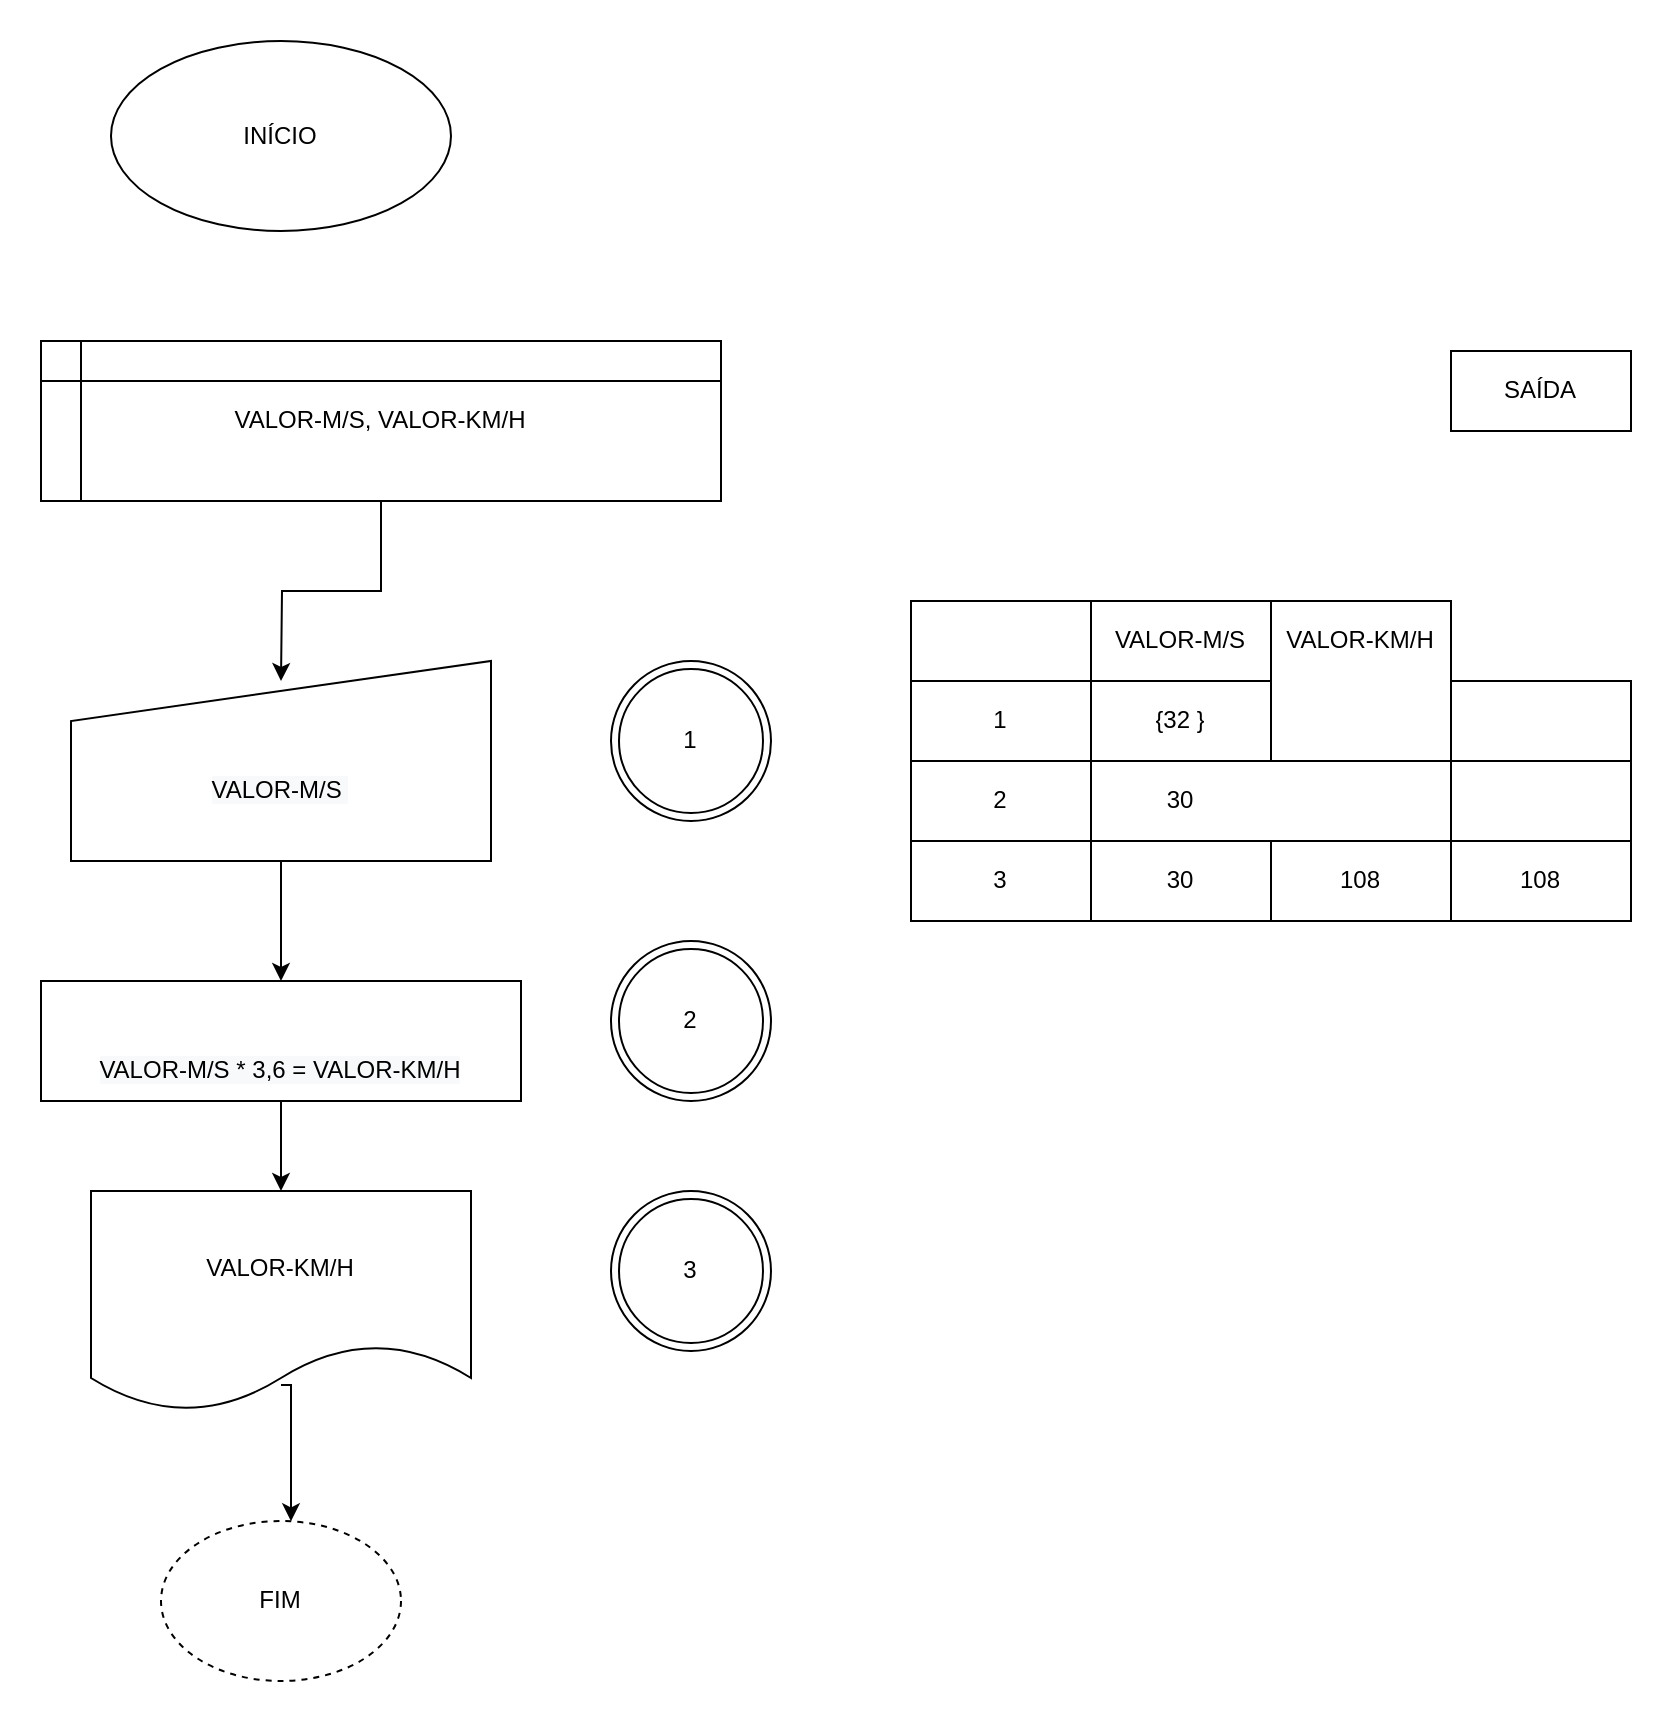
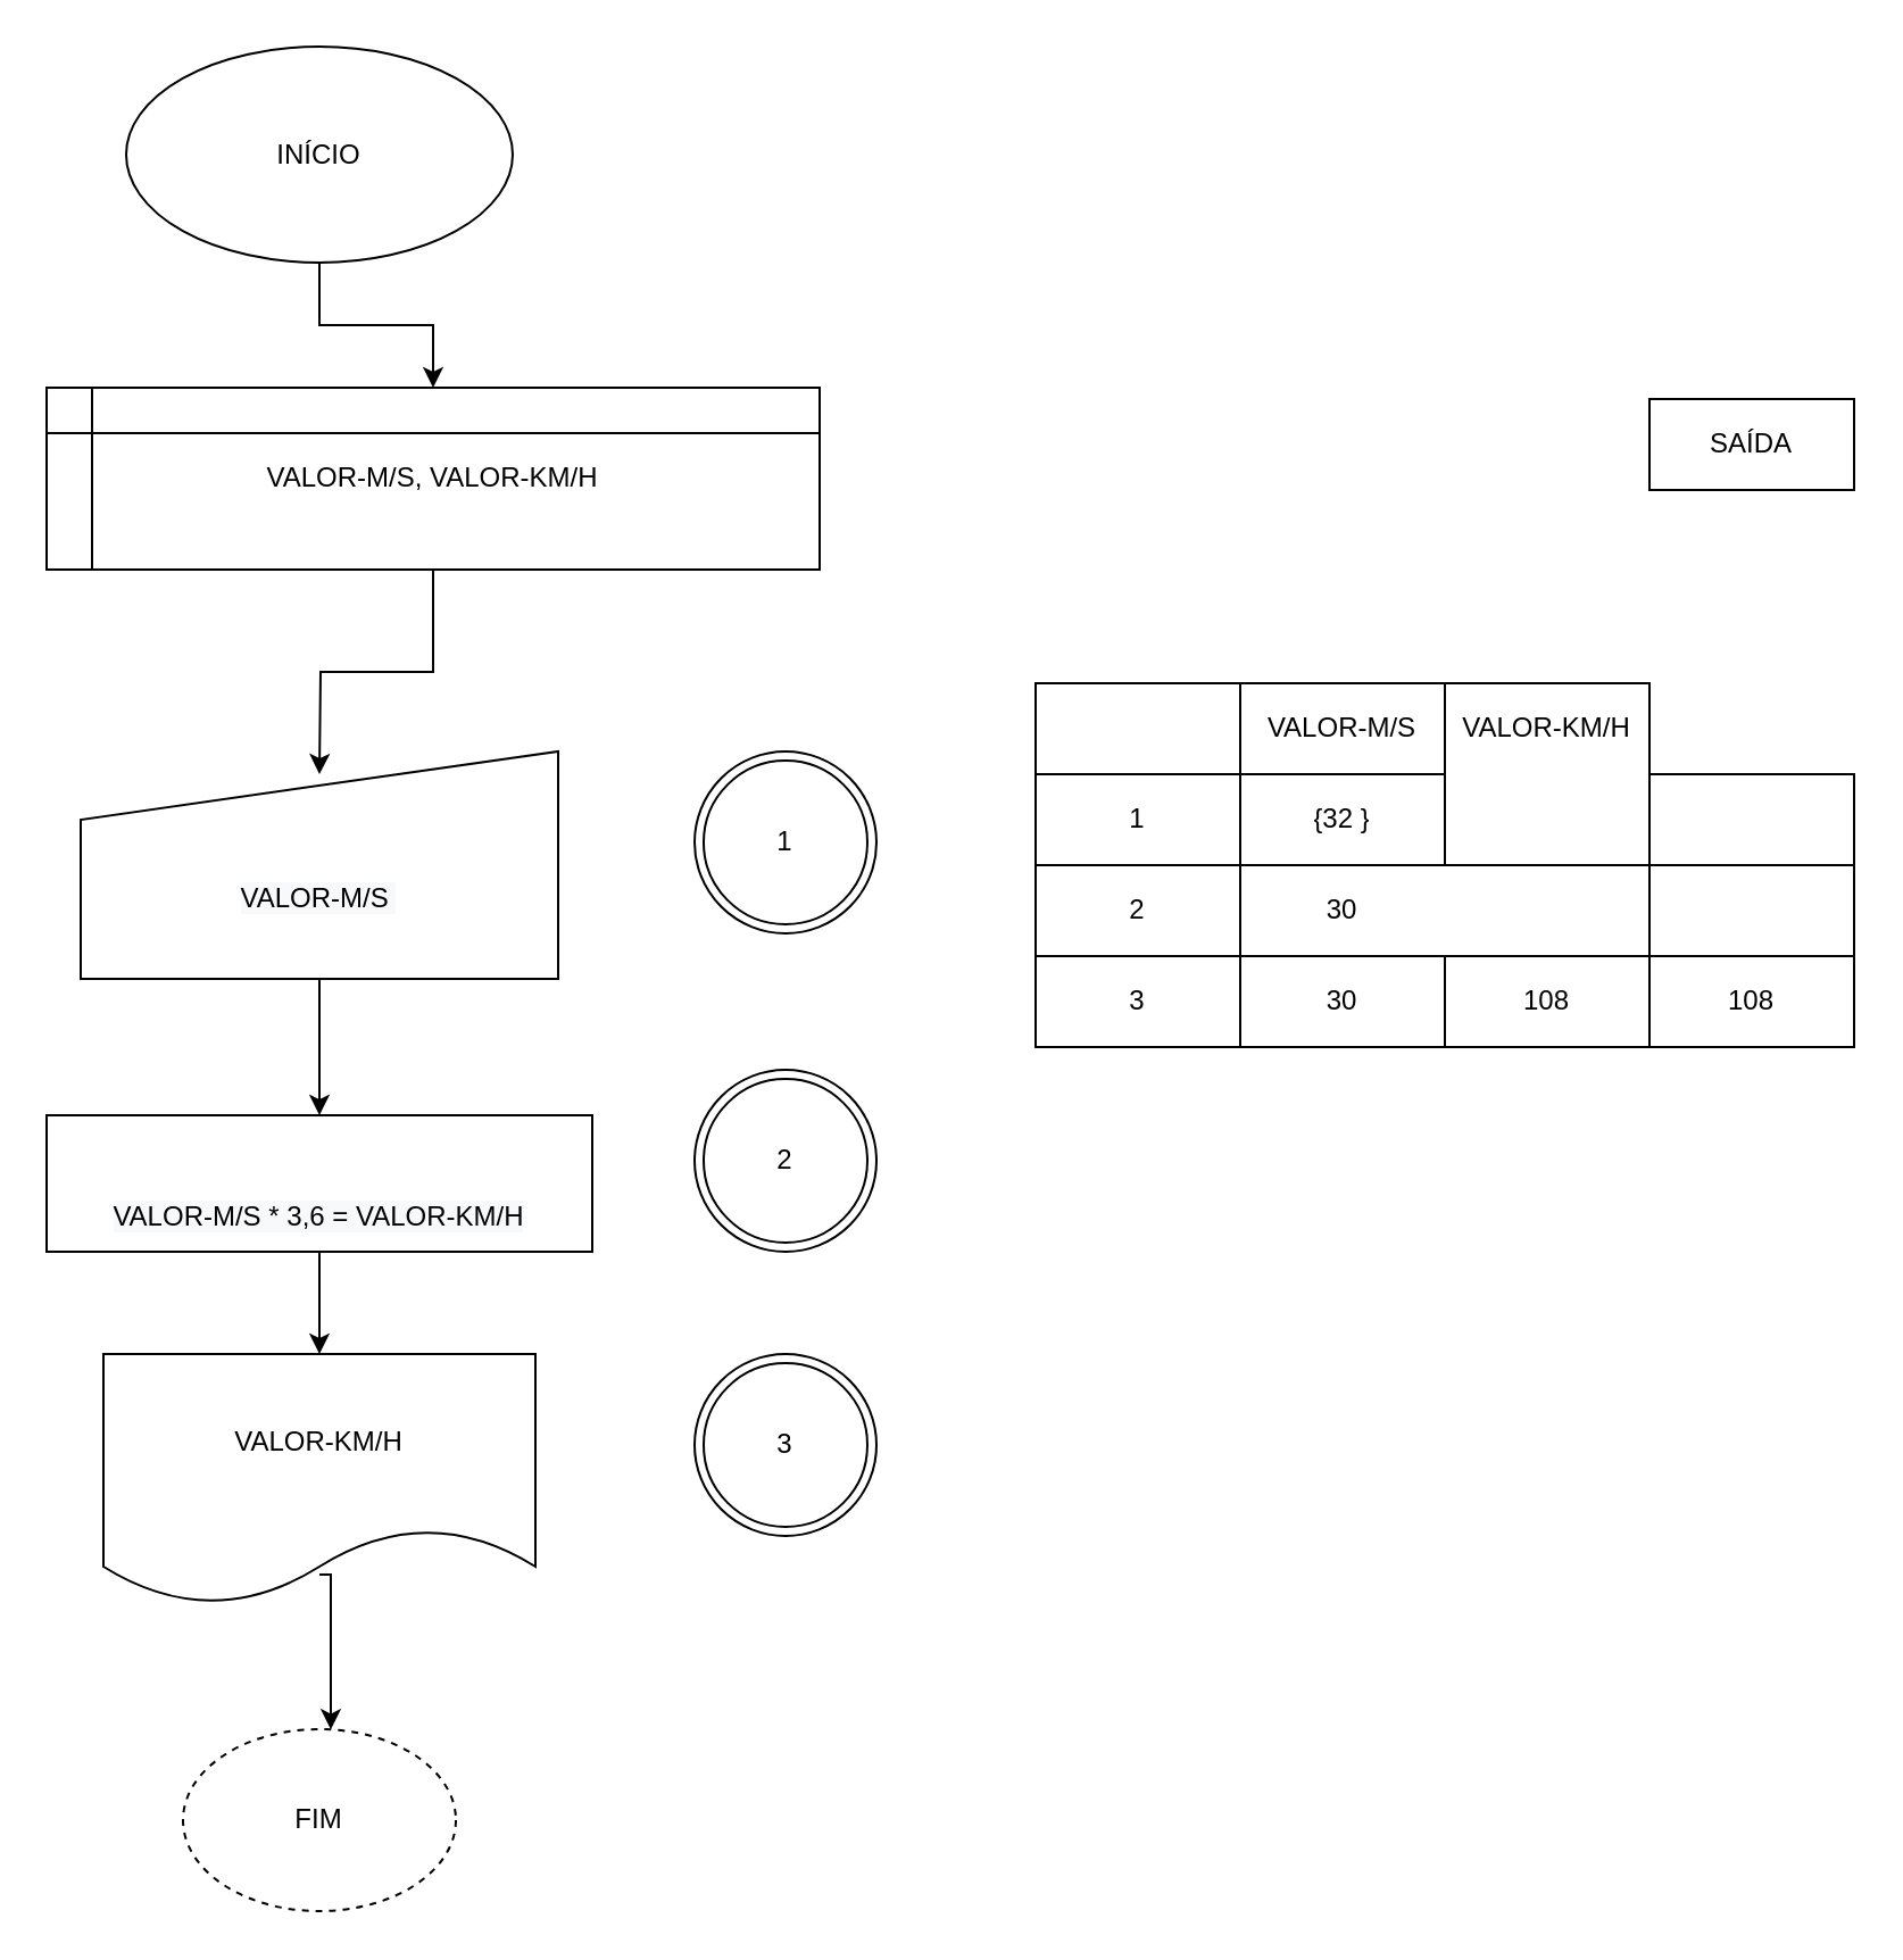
+ <mxCell id="2" value="" style="edgeStyle=orthogonalEdgeStyle;rounded=0;orthogonalLoop=1;jettySize=auto;html=1;" edge="1" parent="1" source="3" target="4"><mxGeometry relative="1" as="geometry" /></mxCell>
